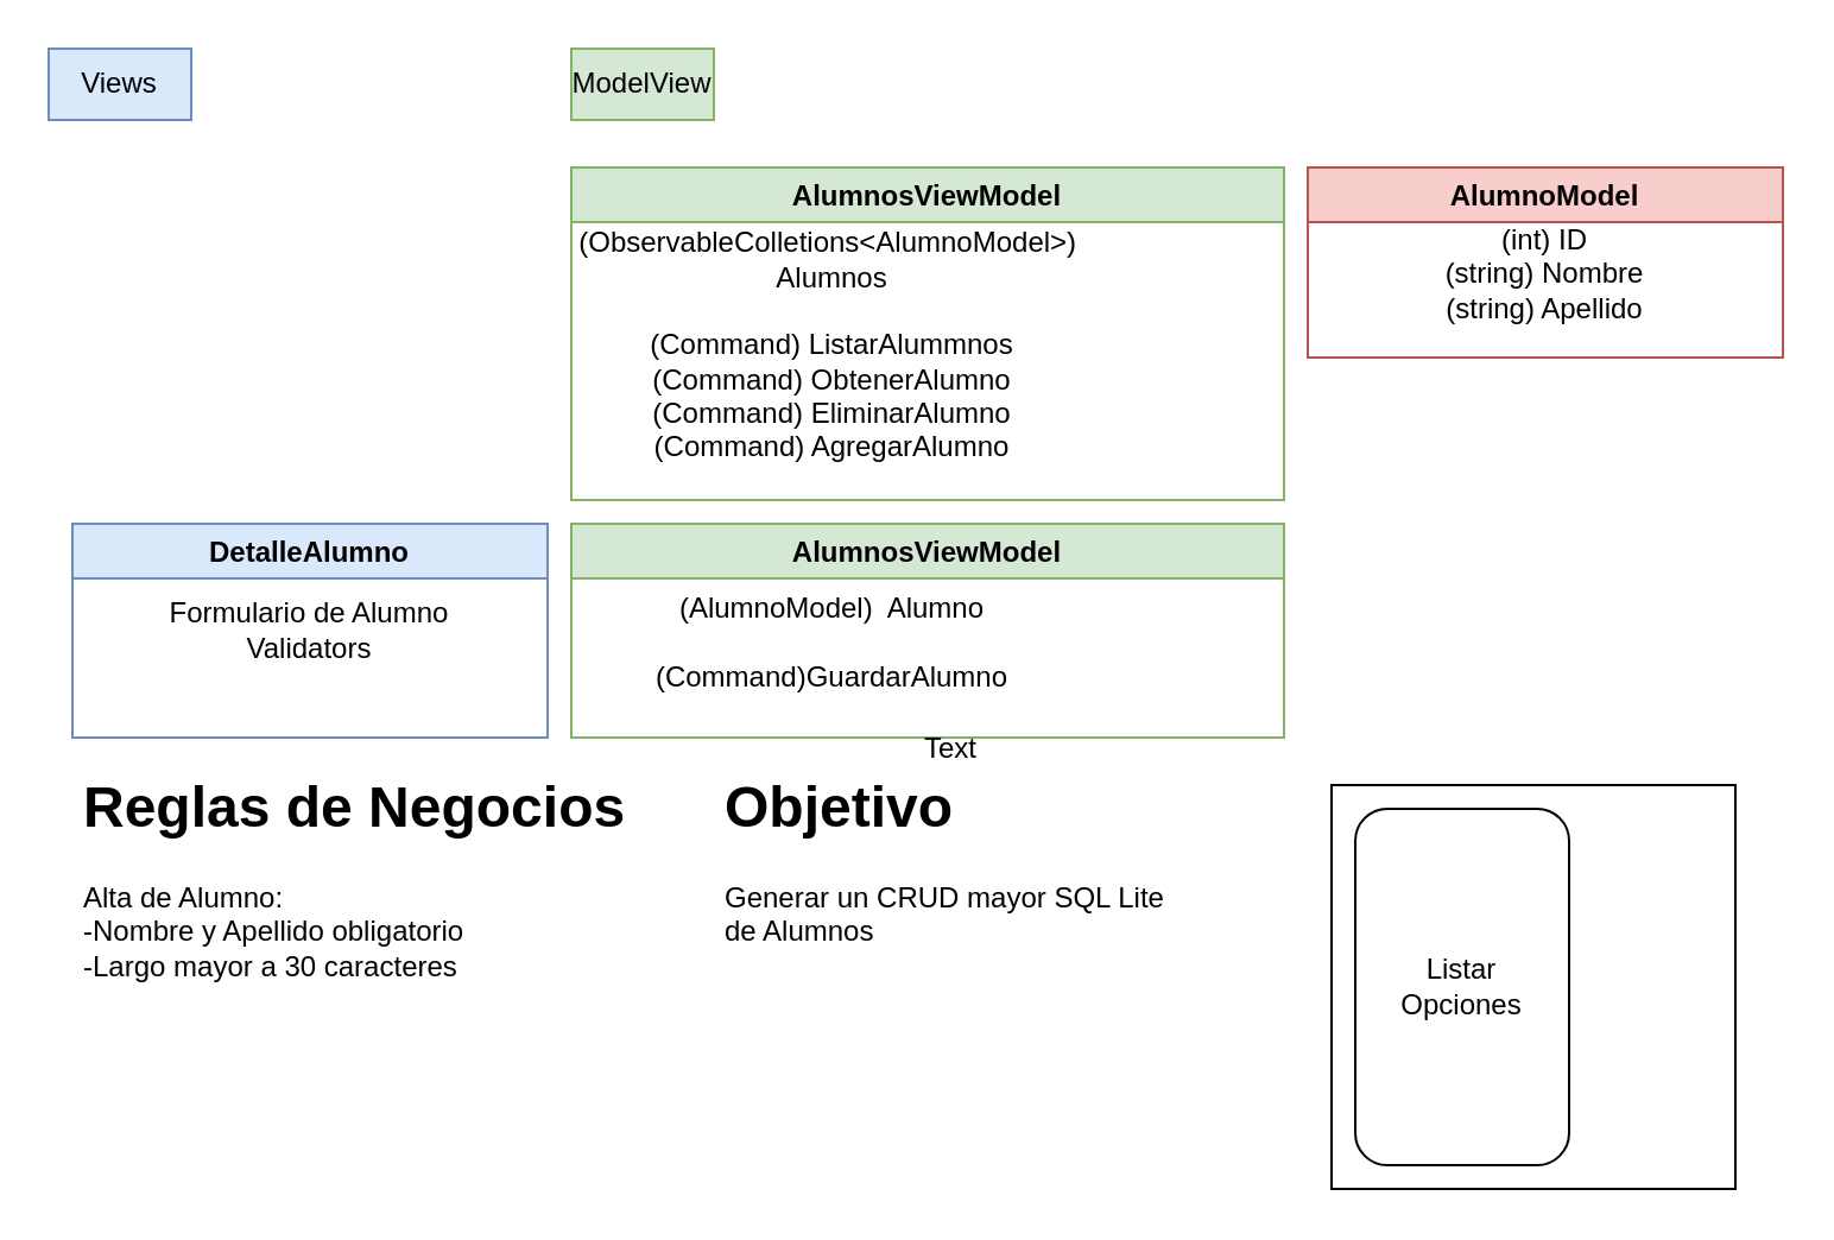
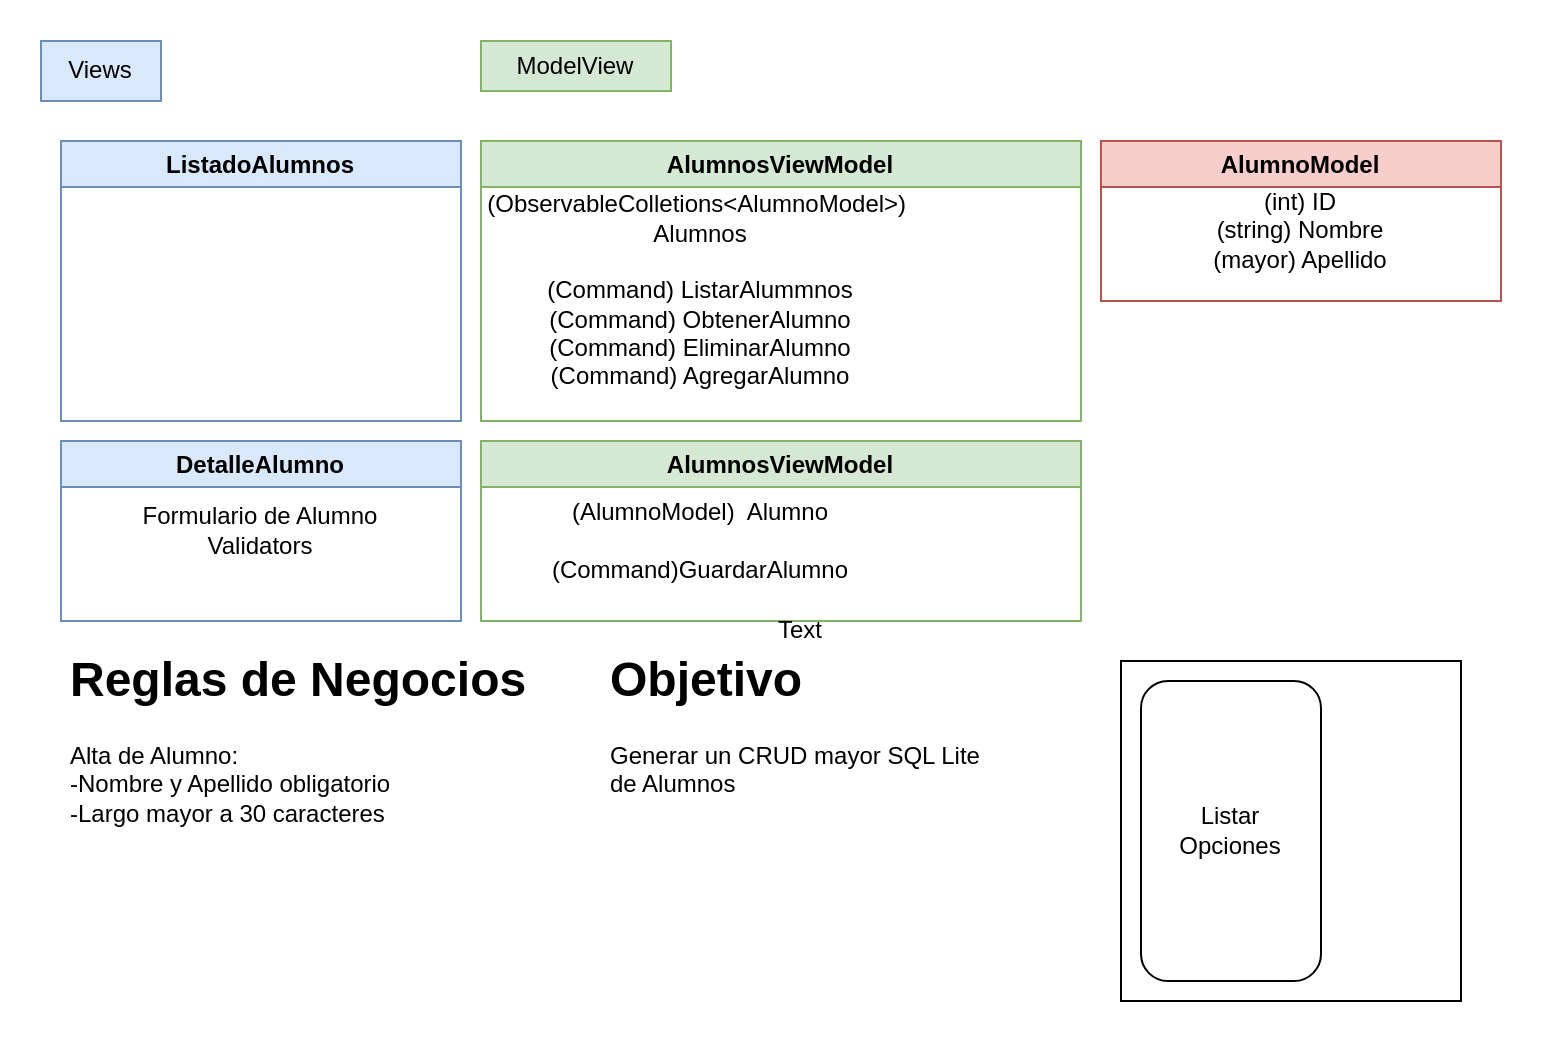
- <mxCell id="6" value="ModelView" style="text;html=1;strokeColor=#82b366;fillColor=#d5e8d4;align=center;verticalAlign=middle;whiteSpace=wrap;rounded=0;" vertex="1" parent="1"><mxGeometry x="240" y="20" width="60" height="30" as="geometry" /></mxCell>
+ <mxCell id="6" value="ModelView" style="text;html=1;strokeColor=#82b366;fillColor=#d5e8d4;align=center;verticalAlign=middle;whiteSpace=wrap;rounded=0;" vertex="1" parent="1"><mxGeometry x="240" y="20" width="95" height="25" as="geometry" /></mxCell>
- <mxCell id="8" value="(int) ID&lt;br&gt;(string) Nombre&lt;br&gt;(string) Apellido" style="text;html=1;strokeColor=none;fillColor=none;align=center;verticalAlign=middle;whiteSpace=wrap;rounded=0;" vertex="1" parent="7"><mxGeometry x="10" y="30" width="180" height="30" as="geometry" /></mxCell>
+ <mxCell id="8" value="(int) ID&lt;br&gt;(string) Nombre&lt;br&gt;(mayor) Apellido" style="text;html=1;strokeColor=none;fillColor=none;align=center;verticalAlign=middle;whiteSpace=wrap;rounded=0;" vertex="1" parent="7"><mxGeometry x="10" y="30" width="180" height="30" as="geometry" /></mxCell>
+ <mxCell id="2" value="ListadoAlumnos" style="swimlane;fillColor=#dae8fc;strokeColor=#6c8ebf;" vertex="1" parent="1"><mxGeometry x="30" y="70" width="200" height="140" as="geometry" /></mxCell>
